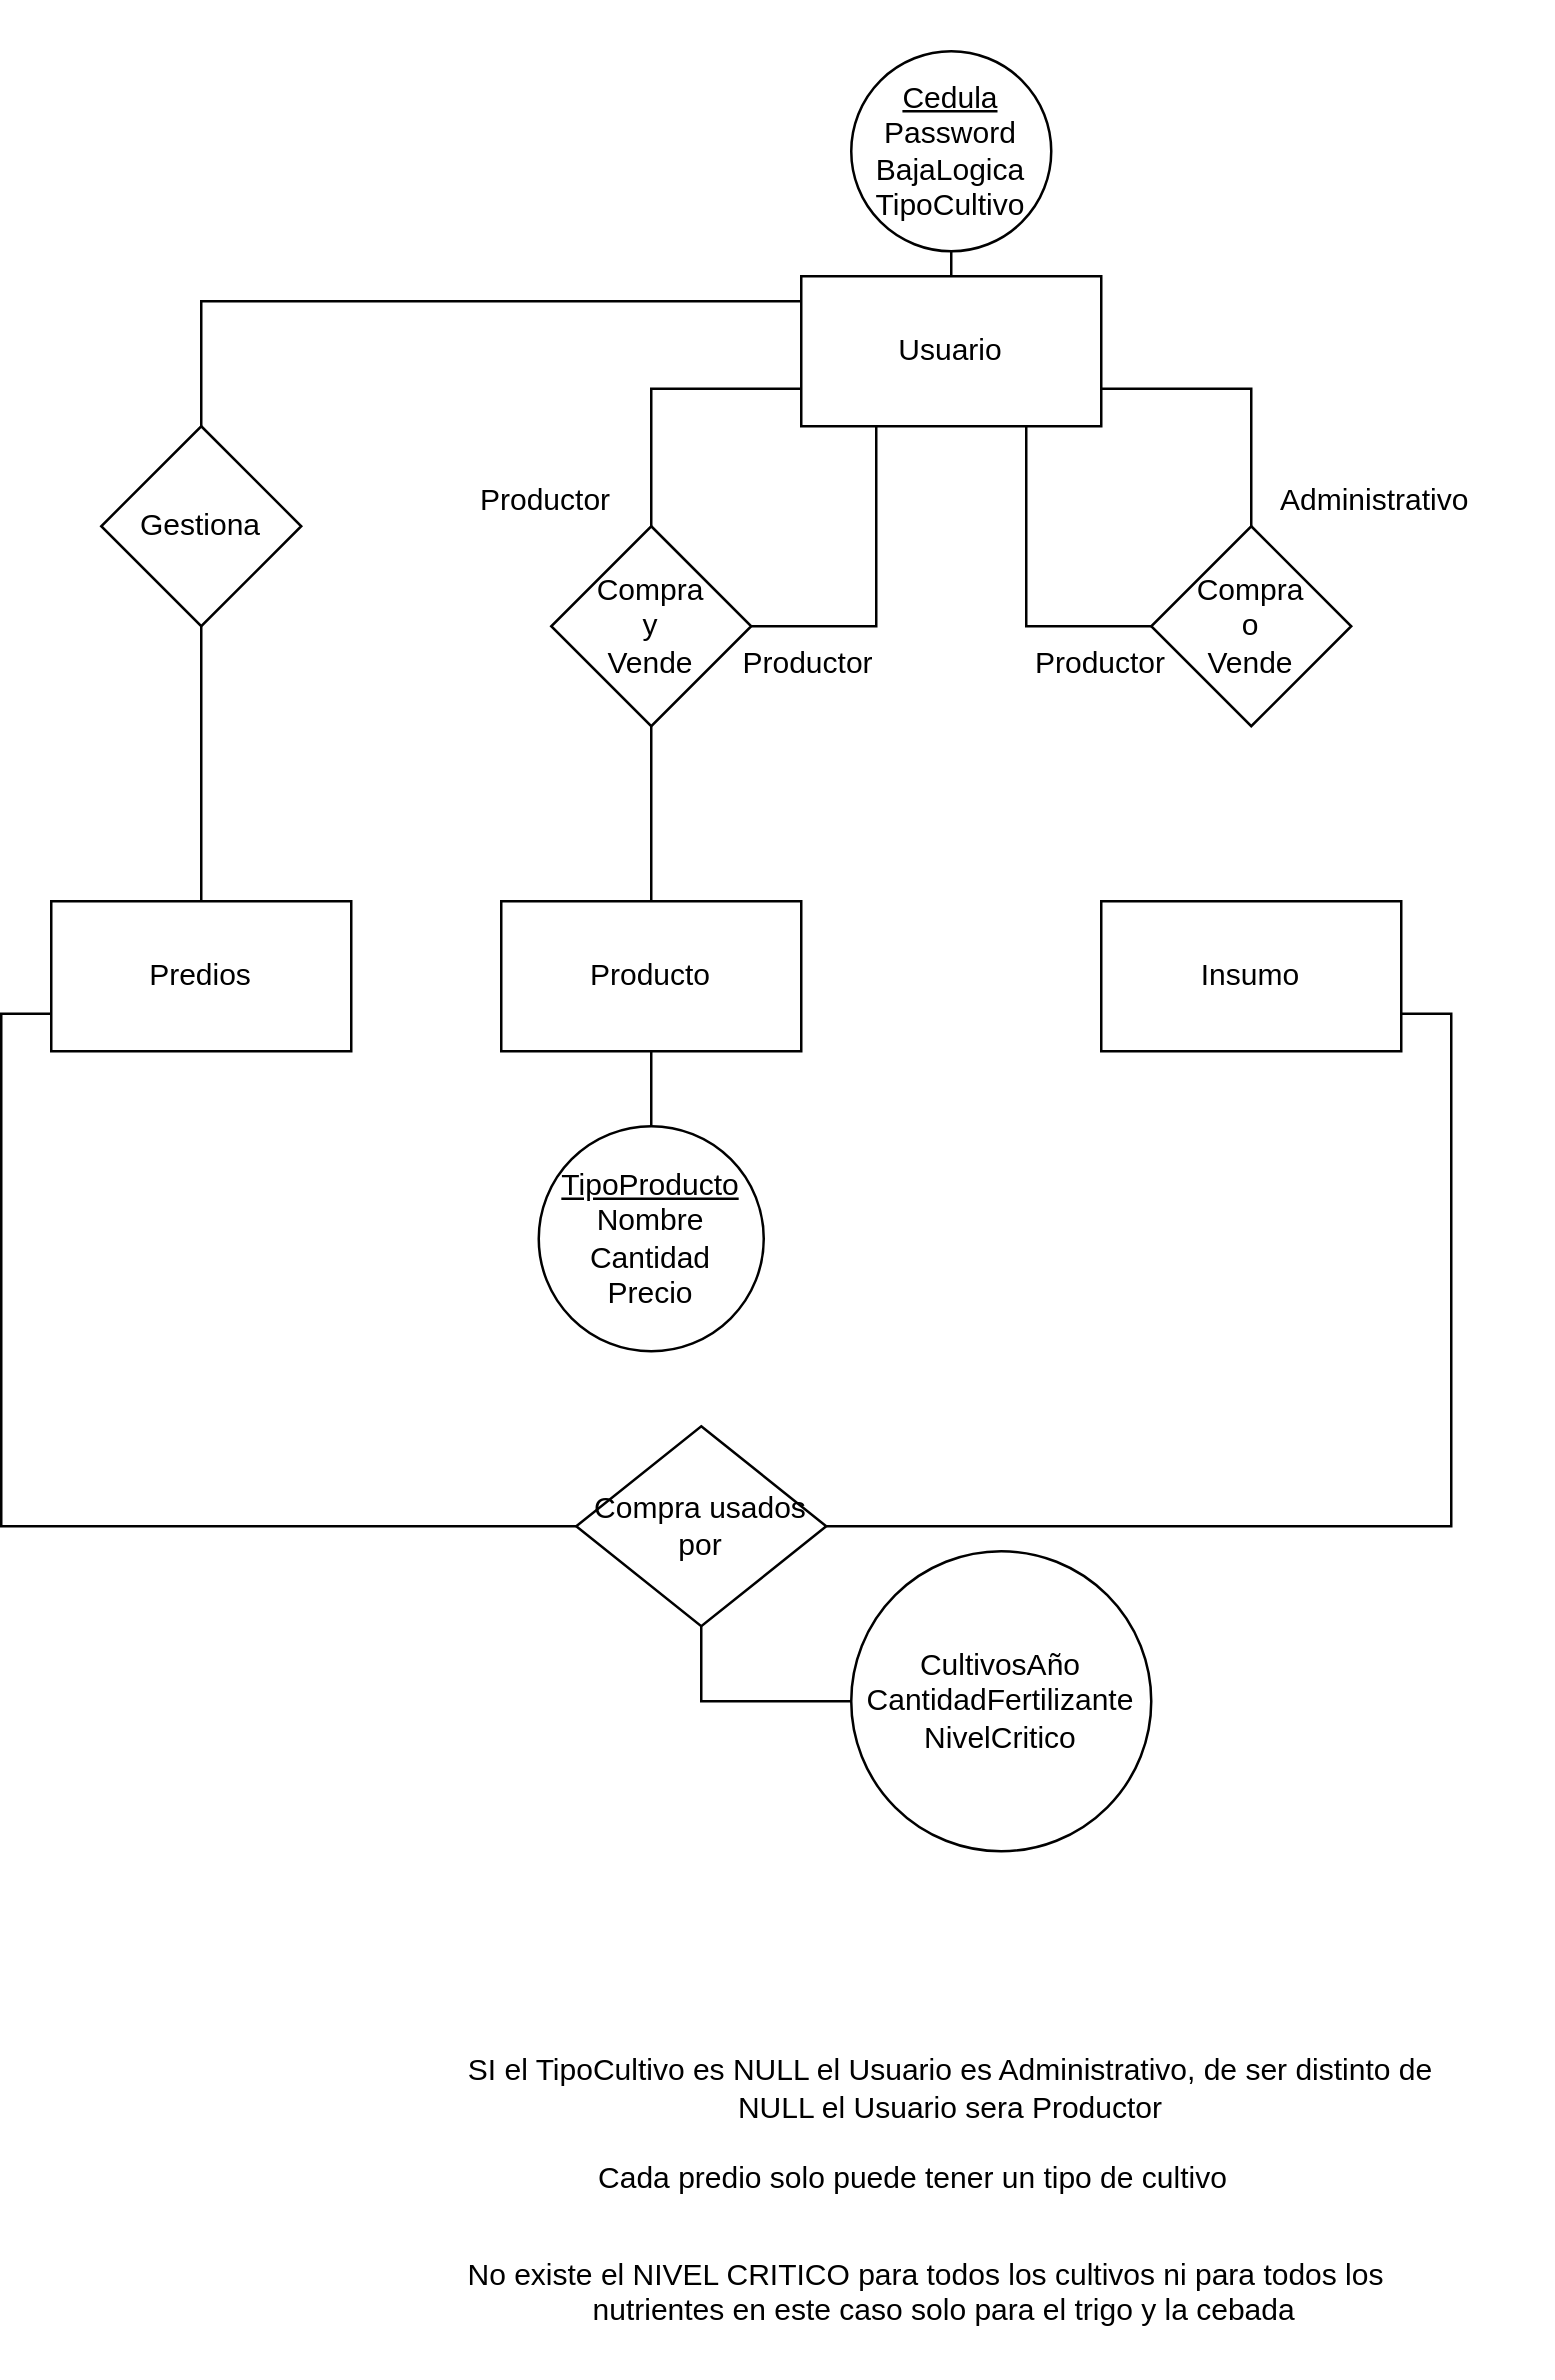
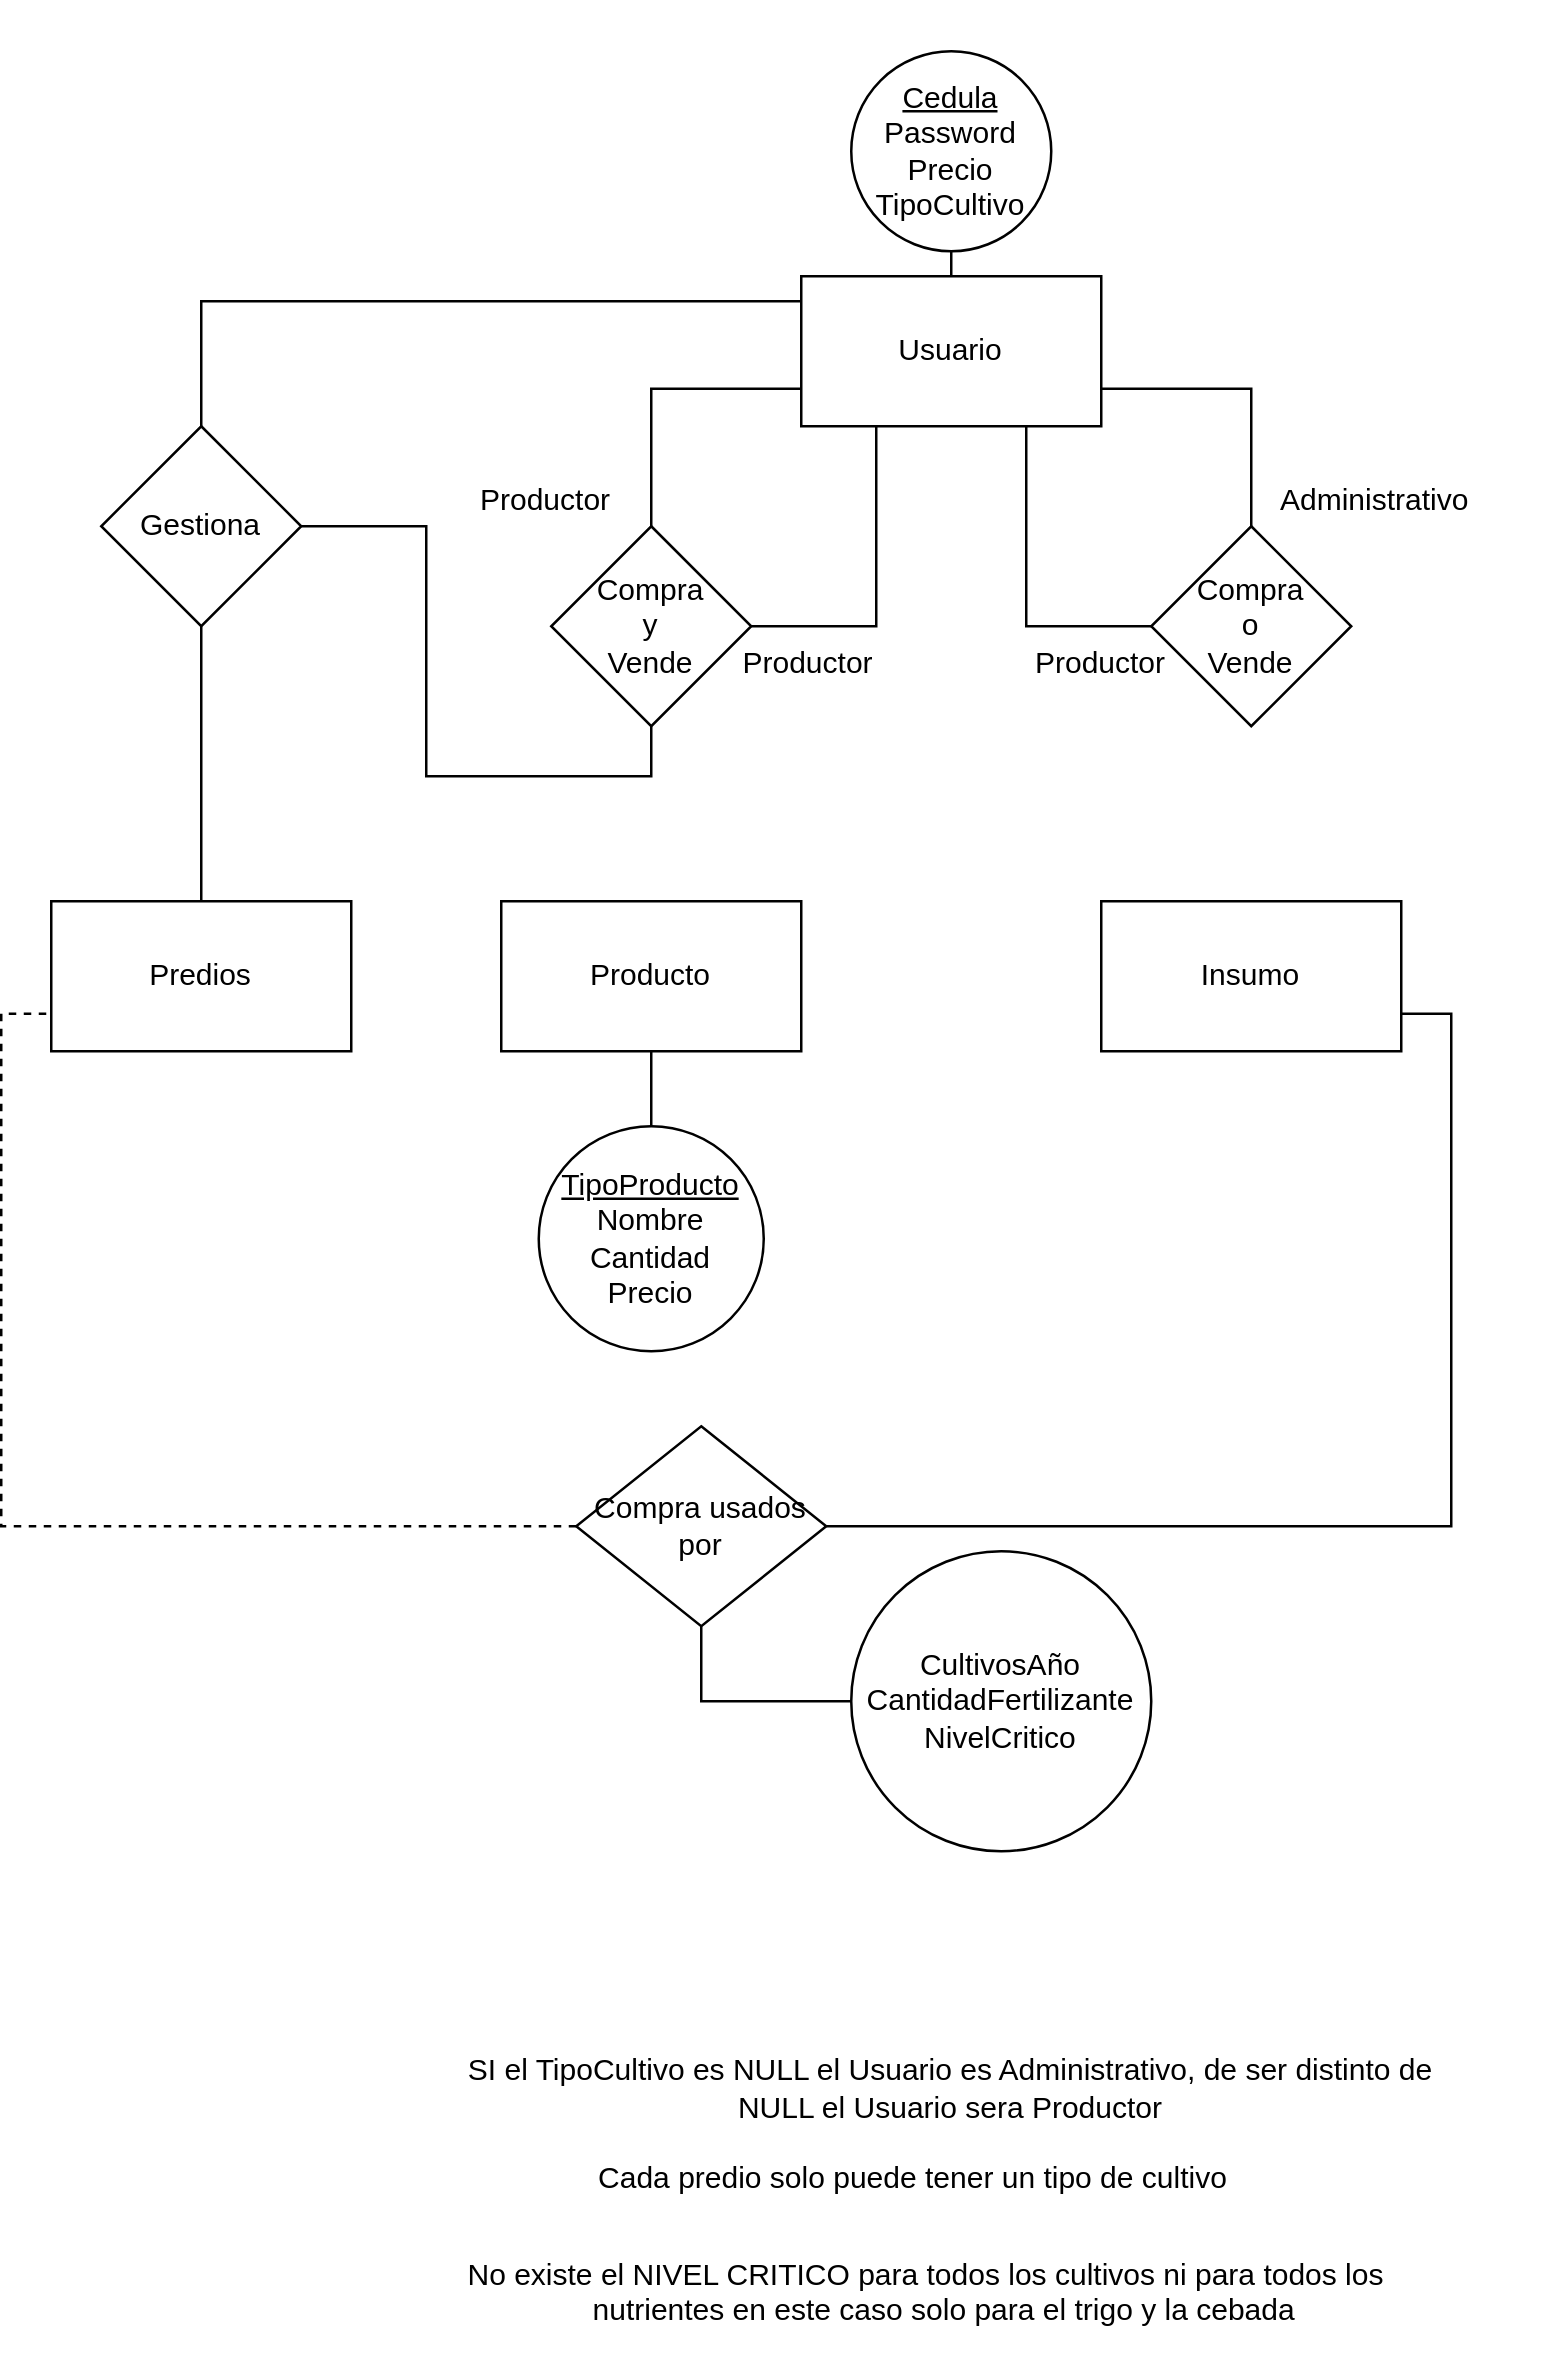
- <mxCell id="6" value="&lt;u&gt;Cedula&lt;/u&gt;&lt;br&gt;Password&lt;br&gt;BajaLogica&lt;br&gt;TipoCultivo" style="ellipse;whiteSpace=wrap;html=1;aspect=fixed;" parent="1" vertex="1"><mxGeometry x="340" y="20" width="80" height="80" as="geometry" /></mxCell>
+ <mxCell id="6" value="&lt;u&gt;Cedula&lt;/u&gt;&lt;br&gt;Password&lt;br&gt;Precio&lt;br&gt;TipoCultivo" style="ellipse;whiteSpace=wrap;html=1;aspect=fixed;" parent="1" vertex="1"><mxGeometry x="340" y="20" width="80" height="80" as="geometry" /></mxCell>
- <mxCell id="11" style="edgeStyle=orthogonalEdgeStyle;rounded=0;orthogonalLoop=1;jettySize=auto;html=1;exitX=0.5;exitY=1;exitDx=0;exitDy=0;entryX=0.5;entryY=0;entryDx=0;entryDy=0;startArrow=none;startFill=0;endArrow=none;endFill=0;" parent="1" source="12" target="7" edge="1"><mxGeometry relative="1" as="geometry" /></mxCell>
+ <mxCell id="11" style="edgeStyle=orthogonalEdgeStyle;rounded=0;orthogonalLoop=1;jettySize=auto;html=1;exitX=0.5;exitY=1;exitDx=0;exitDy=0;startArrow=none;startFill=0;endArrow=none;endFill=0;" parent="1" source="12" target="18" edge="1"><mxGeometry relative="1" as="geometry" /></mxCell>
- <mxCell id="26" style="edgeStyle=orthogonalEdgeStyle;rounded=0;orthogonalLoop=1;jettySize=auto;html=1;exitX=0;exitY=0.5;exitDx=0;exitDy=0;entryX=0;entryY=0.75;entryDx=0;entryDy=0;endArrow=none;endFill=0;" parent="1" source="28" target="16" edge="1"><mxGeometry relative="1" as="geometry" /></mxCell>
+ <mxCell id="26" style="edgeStyle=orthogonalEdgeStyle;rounded=0;orthogonalLoop=1;jettySize=auto;html=1;exitX=0;exitY=0.5;exitDx=0;exitDy=0;entryX=0;entryY=0.75;entryDx=0;entryDy=0;endArrow=none;endFill=0;dashed=1;" parent="1" source="28" target="16" edge="1"><mxGeometry relative="1" as="geometry" /></mxCell>
